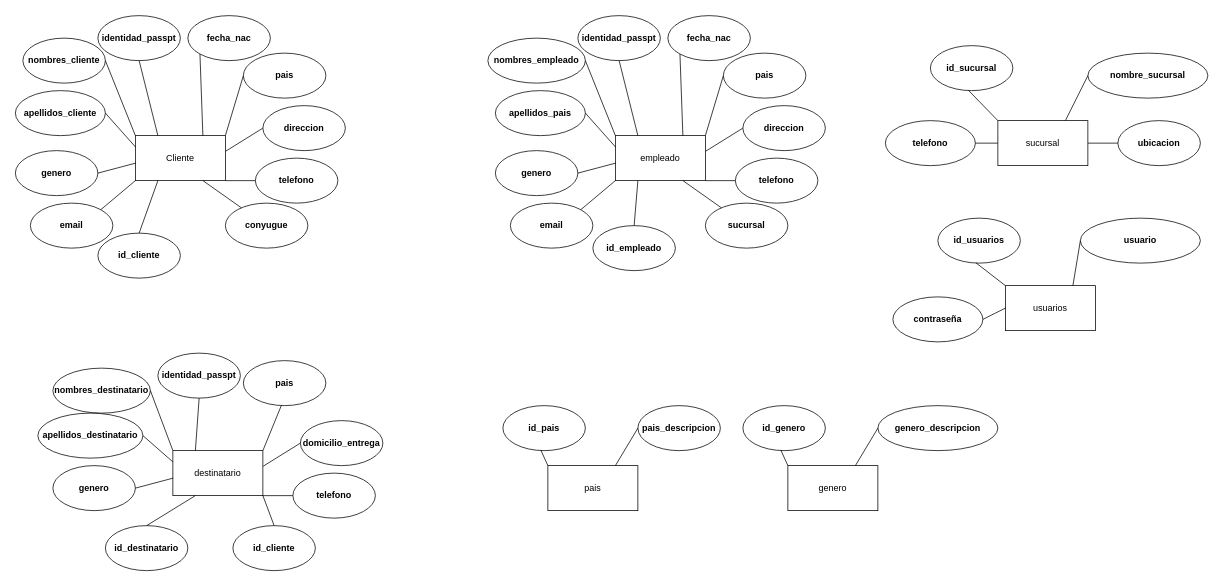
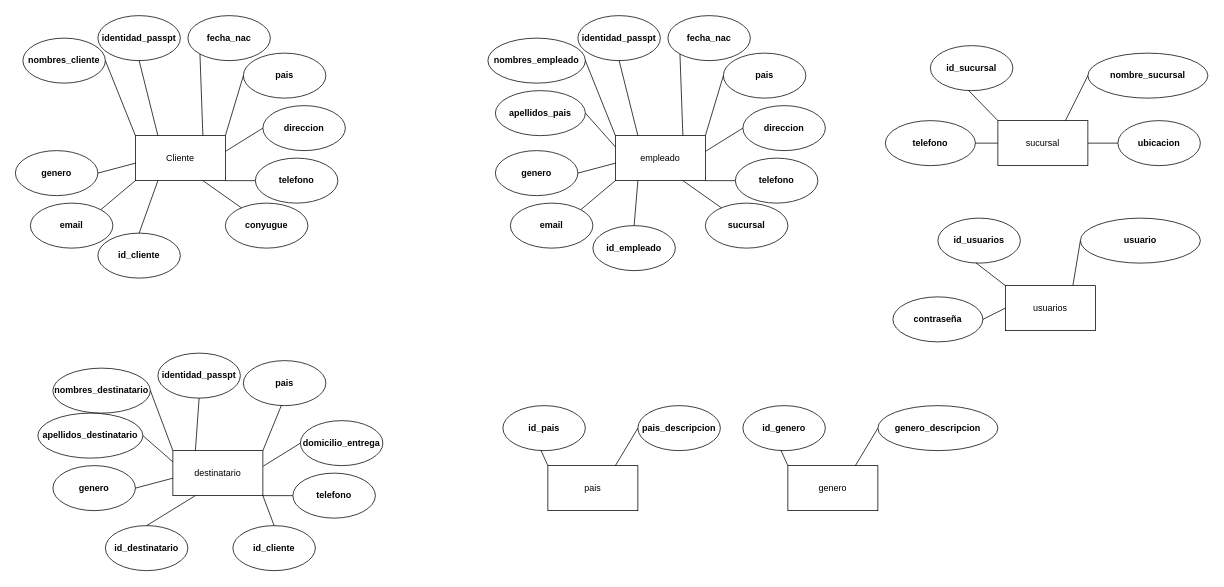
- <mxCell id="5" value="apellidos_cliente" style="ellipse;whiteSpace=wrap;html=1;fontStyle=1" parent="1" vertex="1"><mxGeometry y="120" width="120" height="60" as="geometry" x="20" /></mxCell>
- <mxCell id="13" value="" style="endArrow=none;html=1;exitX=1;exitY=0.5;exitDx=0;exitDy=0;entryX=0;entryY=0.25;entryDx=0;entryDy=0;fontStyle=1;" parent="1" source="5" target="2" edge="1"><mxGeometry width="50" height="50" relative="1" as="geometry"><mxPoint x="150" y="170" as="sourcePoint" /><mxPoint x="170" y="250" as="targetPoint" /></mxGeometry></mxCell>
